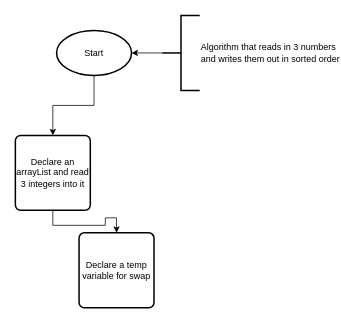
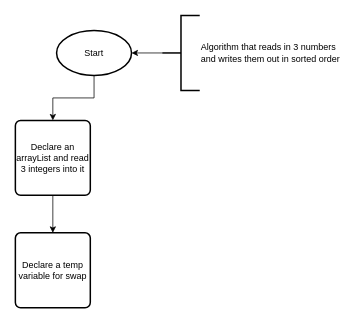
- <mxCell id="3" value="Declare an arrayList and read 3 integers into it" style="rounded=1;whiteSpace=wrap;html=1;absoluteArcSize=1;arcSize=14;strokeWidth=2;" vertex="1" parent="1"><mxGeometry x="20" y="180" width="100" height="100" as="geometry" /></mxCell>
+ <mxCell id="3" value="Declare an arrayList and read 3 integers into it" style="rounded=1;whiteSpace=wrap;html=1;absoluteArcSize=1;arcSize=14;strokeWidth=2;" vertex="1" parent="1"><mxGeometry x="20" y="160" width="100" height="100" as="geometry" /></mxCell>
- <mxCell id="8" value="Declare a temp variable for swap" style="rounded=1;whiteSpace=wrap;html=1;absoluteArcSize=1;arcSize=14;strokeWidth=2;" vertex="1" parent="1"><mxGeometry x="105" y="310" width="100" height="100" as="geometry" /></mxCell>
+ <mxCell id="8" value="Declare a temp variable for swap" style="rounded=1;whiteSpace=wrap;html=1;absoluteArcSize=1;arcSize=14;strokeWidth=2;" vertex="1" parent="1"><mxGeometry x="20" y="310" width="100" height="100" as="geometry" /></mxCell>
